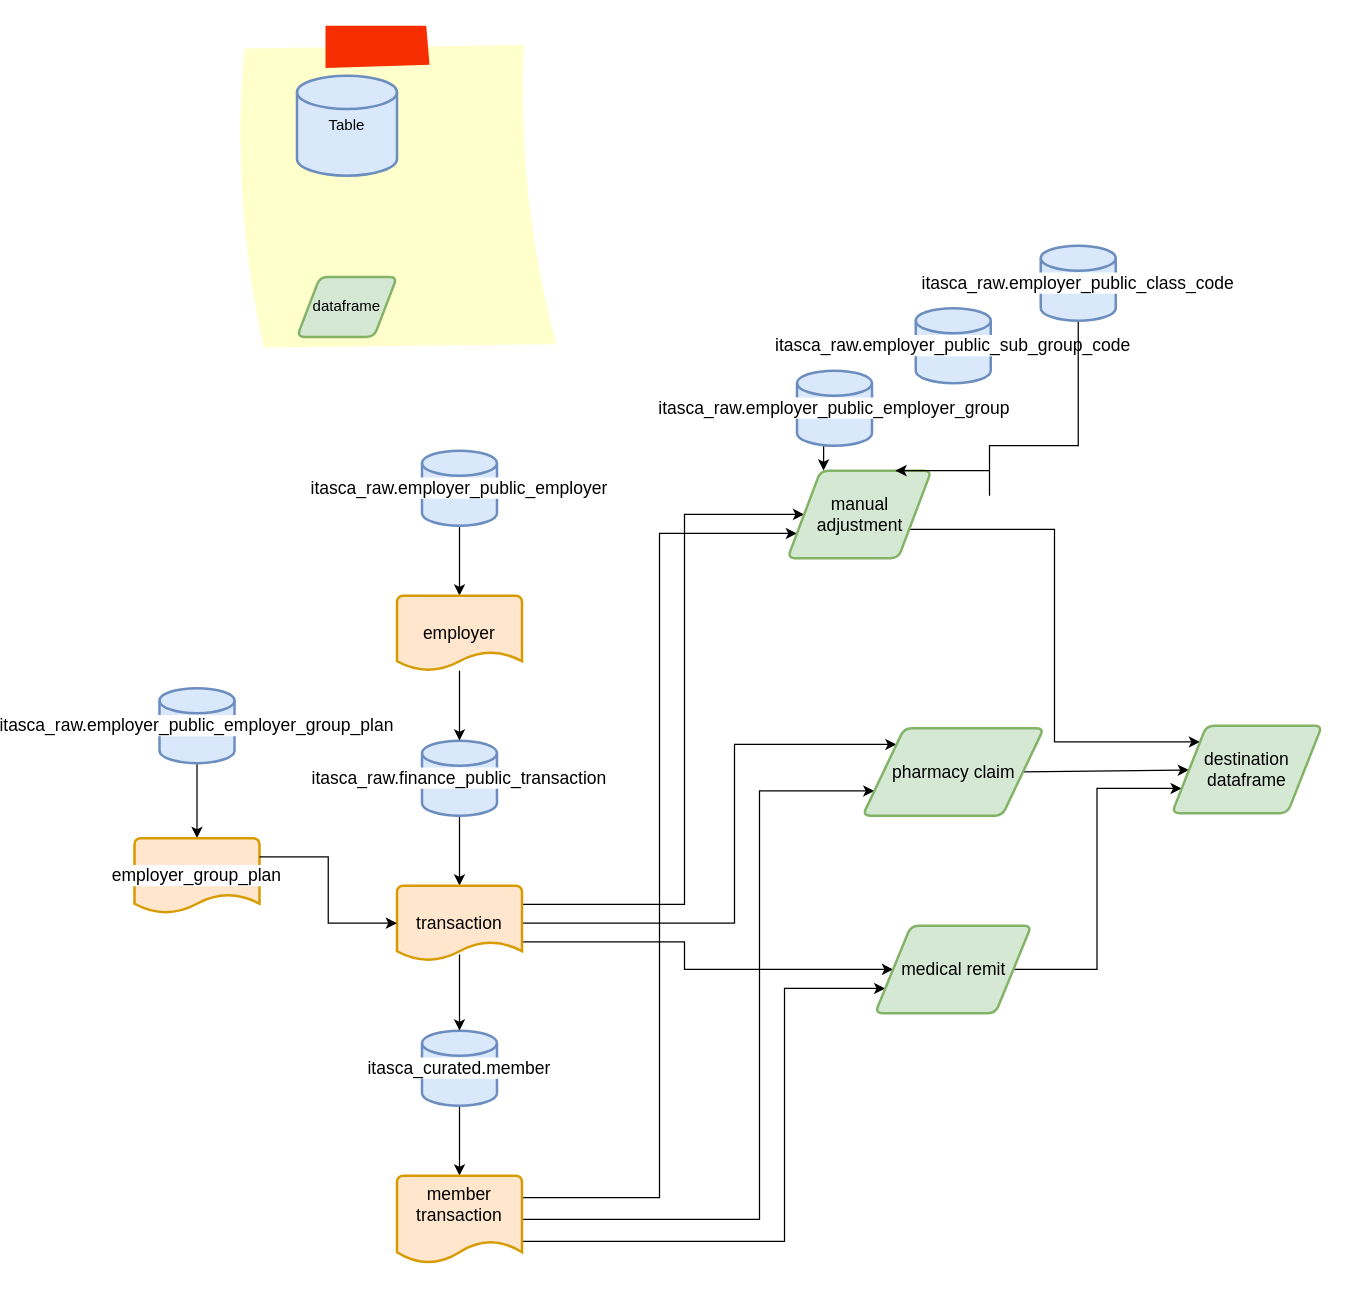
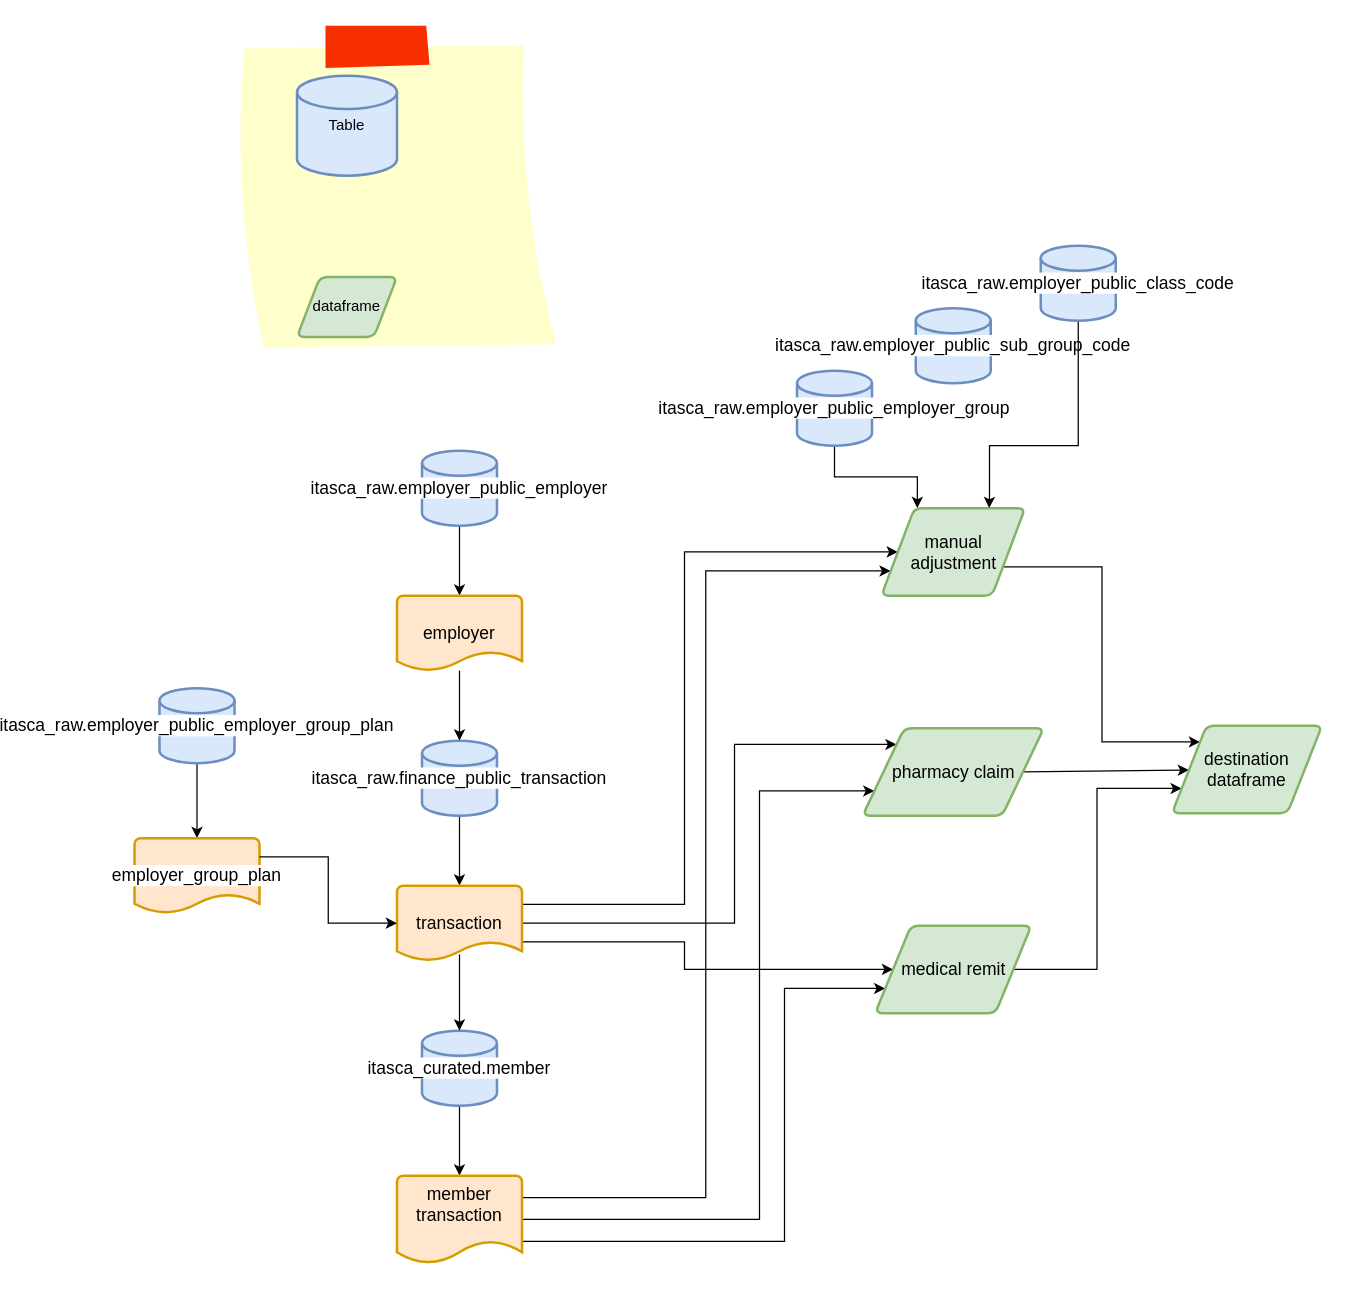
- <mxCell id="23" value="manual adjustment" style="shape=parallelogram;html=1;strokeWidth=2;perimeter=parallelogramPerimeter;whiteSpace=wrap;rounded=1;arcSize=12;size=0.23;fillColor=#d5e8d4;strokeColor=#82b366;labelBackgroundColor=none;fontSize=14;shadow=0;textShadow=0;" vertex="1" parent="1"><mxGeometry x="542.5" y="376" width="115" height="70" as="geometry" /></mxCell>
+ <mxCell id="23" value="manual adjustment" style="shape=parallelogram;html=1;strokeWidth=2;perimeter=parallelogramPerimeter;whiteSpace=wrap;rounded=1;arcSize=12;size=0.23;fillColor=#d5e8d4;strokeColor=#82b366;labelBackgroundColor=none;fontSize=14;shadow=0;textShadow=0;" vertex="1" parent="1"><mxGeometry x="617.5" y="406" width="115" height="70" as="geometry" /></mxCell>
